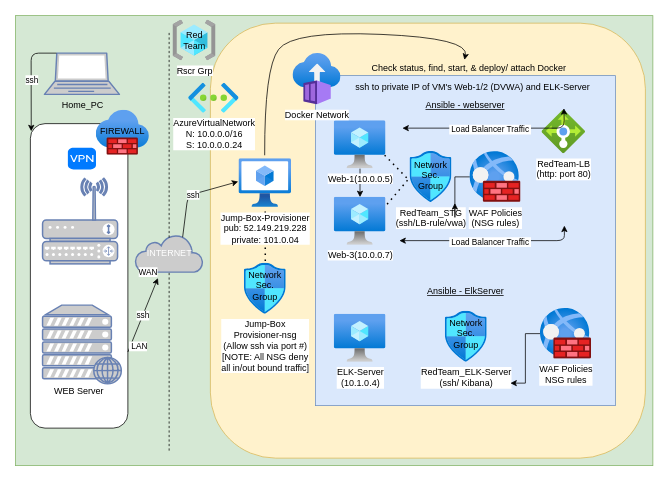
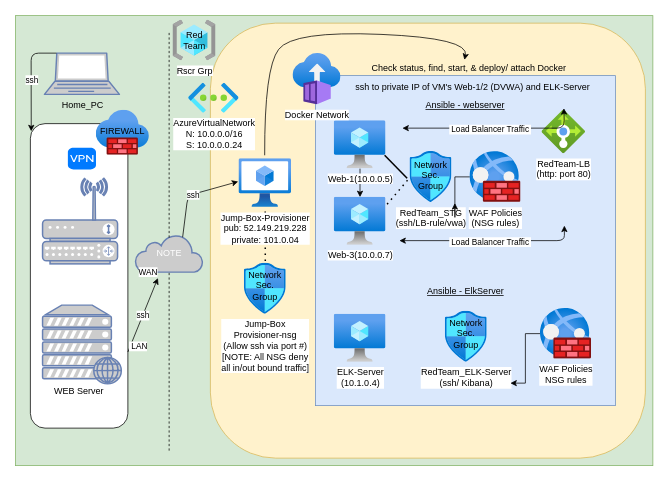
- <mxCell id="56" value="" style="endArrow=none;dashed=1;html=1;dashPattern=1 3;strokeWidth=2;entryX=-0.065;entryY=0.527;entryDx=0;entryDy=0;entryPerimeter=0;exitX=0.976;exitY=0.721;exitDx=0;exitDy=0;exitPerimeter=0;" parent="1" source="7" target="15" edge="1"><mxGeometry width="50" height="50" relative="1" as="geometry"><mxPoint x="390" y="340" as="sourcePoint" /><mxPoint x="440" y="290" as="targetPoint" /></mxGeometry></mxCell>
+ <mxCell id="56" value="" style="endArrow=none;dashed=0;html=1;dashPattern=1 3;strokeWidth=2;entryX=-0.065;entryY=0.527;entryDx=0;entryDy=0;entryPerimeter=0;exitX=0.976;exitY=0.721;exitDx=0;exitDy=0;exitPerimeter=0;" parent="1" source="7" target="15" edge="1"><mxGeometry width="50" height="50" relative="1" as="geometry"><mxPoint x="390" y="340" as="sourcePoint" /><mxPoint x="440" y="290" as="targetPoint" /></mxGeometry></mxCell>
- <mxCell id="21" value="INTERNET" style="html=1;outlineConnect=0;fillColor=#CCCCCC;strokeColor=#6881B3;gradientColor=none;gradientDirection=north;strokeWidth=2;shape=mxgraph.networks.cloud;fontColor=#ffffff;" parent="1" vertex="1"><mxGeometry x="180" y="312" width="90" height="50" as="geometry" /></mxCell>
+ <mxCell id="21" value="NOTE" style="html=1;outlineConnect=0;fillColor=#CCCCCC;strokeColor=#6881B3;gradientColor=none;gradientDirection=north;strokeWidth=2;shape=mxgraph.networks.cloud;fontColor=#ffffff;" parent="1" vertex="1"><mxGeometry x="180" y="312" width="90" height="50" as="geometry" /></mxCell>
